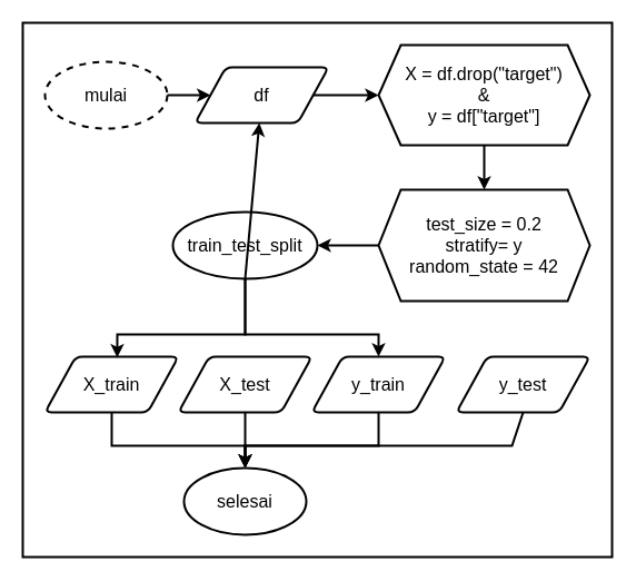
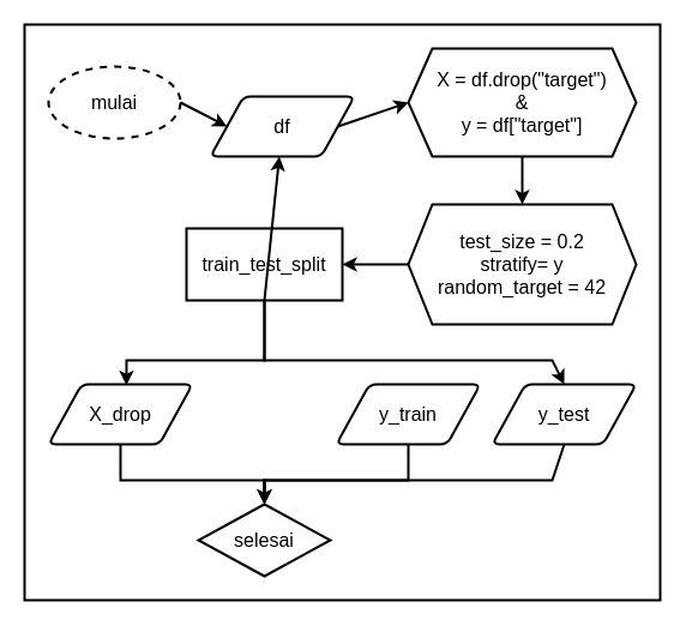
- <mxCell id="5" value="&lt;font style=&quot;font-size: 16px&quot;&gt;df&lt;/font&gt;" style="shape=parallelogram;html=1;strokeWidth=2;perimeter=parallelogramPerimeter;whiteSpace=wrap;rounded=1;arcSize=12;size=0.23;" vertex="1" parent="2"><mxGeometry x="155" y="40" width="120" height="50" as="geometry" /></mxCell>
+ <mxCell id="5" value="&lt;font style=&quot;font-size: 16px&quot;&gt;df&lt;/font&gt;" style="shape=parallelogram;html=1;strokeWidth=2;perimeter=parallelogramPerimeter;whiteSpace=wrap;rounded=1;arcSize=12;size=0.23;" vertex="1" parent="2"><mxGeometry x="155" y="60" width="120" height="50" as="geometry" /></mxCell>
- <mxCell id="15" value="&lt;font style=&quot;font-size: 16px&quot;&gt;train_test_split&lt;/font&gt;" style="ellipse;whiteSpace=wrap;html=1;strokeWidth=2;" vertex="1" parent="2"><mxGeometry x="135" y="170" width="130" height="60" as="geometry" /></mxCell>
+ <mxCell id="15" value="&lt;font style=&quot;font-size: 16px&quot;&gt;train_test_split&lt;/font&gt;" style="rounded=0;whiteSpace=wrap;html=1;strokeWidth=2;" vertex="1" parent="2"><mxGeometry x="135" y="170" width="130" height="60" as="geometry" /></mxCell>
- <mxCell id="11" value="&lt;font style=&quot;font-size: 16px&quot;&gt;test_size = 0.2&lt;br&gt;stratify= y&lt;br&gt;random_state = 42&lt;br&gt;&lt;/font&gt;" style="shape=hexagon;perimeter=hexagonPerimeter2;whiteSpace=wrap;html=1;fixedSize=1;strokeWidth=2;" vertex="1" parent="2"><mxGeometry x="320" y="150" width="190" height="100" as="geometry" /></mxCell>
+ <mxCell id="11" value="&lt;font style=&quot;font-size: 16px&quot;&gt;test_size = 0.2&lt;br&gt;stratify= y&lt;br&gt;random_target = 42&lt;br&gt;&lt;/font&gt;" style="shape=hexagon;perimeter=hexagonPerimeter2;whiteSpace=wrap;html=1;fixedSize=1;strokeWidth=2;" vertex="1" parent="2"><mxGeometry x="320" y="150" width="190" height="100" as="geometry" /></mxCell>
+ <mxCell id="21" value="" style="endArrow=classic;html=1;strokeWidth=2;exitX=0.5;exitY=1;exitDx=0;exitDy=0;entryX=0.5;entryY=0;entryDx=0;entryDy=0;rounded=0;" edge="1" parent="2" source="15" target="9"><mxGeometry width="50" height="50" relative="1" as="geometry"><mxPoint x="360" y="240" as="sourcePoint" /><mxPoint x="410" y="190" as="targetPoint" /><Array as="points"><mxPoint x="200" y="280" /><mxPoint x="440" y="280" /></Array></mxGeometry></mxCell>
- <mxCell id="20" value="" style="endArrow=classic;html=1;strokeWidth=2;exitX=0.5;exitY=1;exitDx=0;exitDy=0;entryX=0.5;entryY=0;entryDx=0;entryDy=0;rounded=0;" edge="1" parent="2" source="15" target="8"><mxGeometry width="50" height="50" relative="1" as="geometry"><mxPoint x="360" y="240" as="sourcePoint" /><mxPoint x="410" y="190" as="targetPoint" /><Array as="points"><mxPoint x="200" y="280" /><mxPoint x="320" y="280" /></Array></mxGeometry></mxCell>
- <mxCell id="6" value="&lt;font style=&quot;font-size: 16px&quot;&gt;X_train&lt;/font&gt;" style="shape=parallelogram;html=1;strokeWidth=2;perimeter=parallelogramPerimeter;whiteSpace=wrap;rounded=1;arcSize=12;size=0.23;" vertex="1" parent="2"><mxGeometry x="20" y="300" width="120" height="50" as="geometry" /></mxCell>
+ <mxCell id="6" value="&lt;font style=&quot;font-size: 16px&quot;&gt;X_drop&lt;/font&gt;" style="shape=parallelogram;html=1;strokeWidth=2;perimeter=parallelogramPerimeter;whiteSpace=wrap;rounded=1;arcSize=12;size=0.23;" vertex="1" parent="2"><mxGeometry x="20" y="300" width="120" height="50" as="geometry" /></mxCell>
- <mxCell id="7" value="&lt;font style=&quot;font-size: 16px&quot;&gt;X_test&lt;/font&gt;" style="shape=parallelogram;html=1;strokeWidth=2;perimeter=parallelogramPerimeter;whiteSpace=wrap;rounded=1;arcSize=12;size=0.23;" vertex="1" parent="2"><mxGeometry x="140" y="300" width="120" height="50" as="geometry" /></mxCell>
- <mxCell id="22" value="" style="endArrow=classic;html=1;strokeWidth=2;exitX=0.5;exitY=1;exitDx=0;exitDy=0;entryX=0.5;entryY=0;entryDx=0;entryDy=0;" edge="1" parent="2" source="7" target="10"><mxGeometry width="50" height="50" relative="1" as="geometry"><mxPoint x="270" y="220" as="sourcePoint" /><mxPoint x="320" y="170" as="targetPoint" /></mxGeometry></mxCell>
- <mxCell id="10" value="&lt;font style=&quot;font-size: 16px&quot;&gt;selesai&lt;/font&gt;" style="ellipse;whiteSpace=wrap;html=1;strokeWidth=2;" vertex="1" parent="2"><mxGeometry x="145" y="400" width="110" height="60" as="geometry" /></mxCell>
+ <mxCell id="10" value="&lt;font style=&quot;font-size: 16px&quot;&gt;selesai&lt;/font&gt;" style="rhombus;whiteSpace=wrap;html=1;strokeWidth=2;" vertex="1" parent="2"><mxGeometry x="145" y="400" width="110" height="60" as="geometry" /></mxCell>
